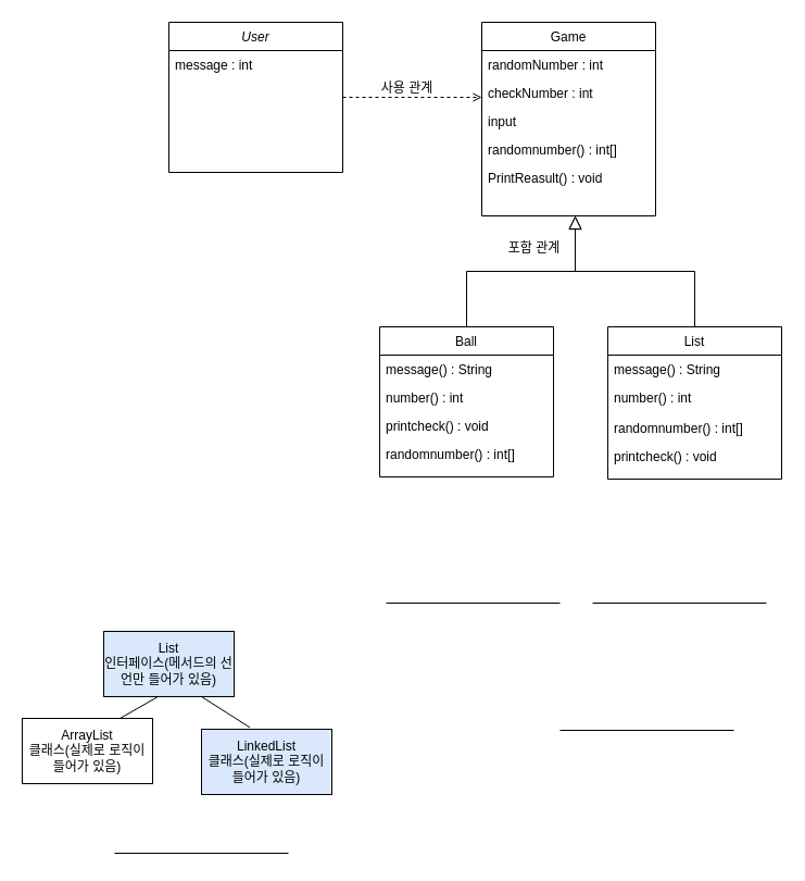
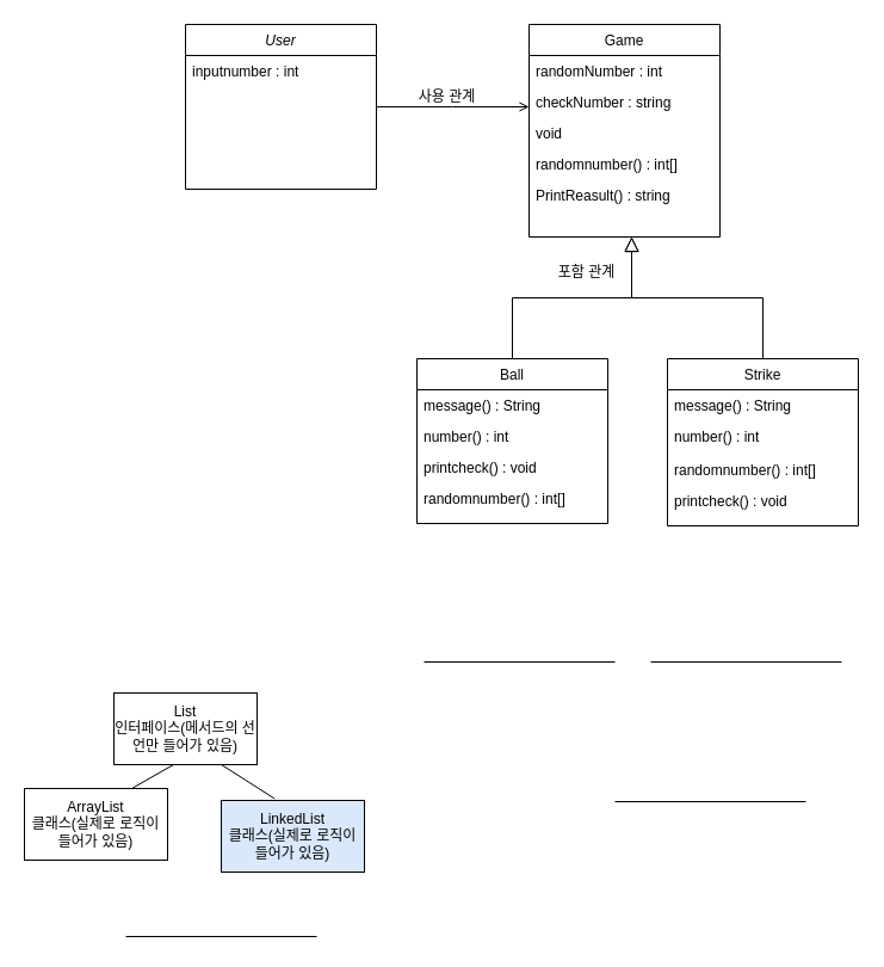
- <mxCell id="3" value="message : int" style="text;align=left;verticalAlign=top;spacingLeft=4;spacingRight=4;overflow=hidden;rotatable=0;points=[[0,0.5],[1,0.5]];portConstraint=eastwest;rounded=0;shadow=0;html=0;" parent="2" vertex="1"><mxGeometry y="26" width="160" height="26" as="geometry" /></mxCell>
+ <mxCell id="3" value="inputnumber : int" style="text;align=left;verticalAlign=top;spacingLeft=4;spacingRight=4;overflow=hidden;rotatable=0;points=[[0,0.5],[1,0.5]];portConstraint=eastwest;rounded=0;shadow=0;html=0;" parent="2" vertex="1"><mxGeometry y="26" width="160" height="26" as="geometry" /></mxCell>
- <mxCell id="6" value="checkNumber : int" style="text;align=left;verticalAlign=top;spacingLeft=4;spacingRight=4;overflow=hidden;rotatable=0;points=[[0,0.5],[1,0.5]];portConstraint=eastwest;rounded=0;shadow=0;html=0;" vertex="1" parent="4"><mxGeometry y="52" width="160" height="26" as="geometry" /></mxCell>
+ <mxCell id="6" value="checkNumber : string" style="text;align=left;verticalAlign=top;spacingLeft=4;spacingRight=4;overflow=hidden;rotatable=0;points=[[0,0.5],[1,0.5]];portConstraint=eastwest;rounded=0;shadow=0;html=0;" vertex="1" parent="4"><mxGeometry y="52" width="160" height="26" as="geometry" /></mxCell>
- <mxCell id="10" value="" style="endArrow=open;shadow=0;strokeWidth=1;rounded=0;endFill=1;edgeStyle=elbowEdgeStyle;elbow=vertical;dashed=1;" parent="1" source="2" target="4" edge="1"><mxGeometry x="0.5" y="41" relative="1" as="geometry"><mxPoint x="315" y="92" as="sourcePoint" /><mxPoint x="475" y="92" as="targetPoint" /><mxPoint x="-40" y="32" as="offset" /></mxGeometry></mxCell>
+ <mxCell id="10" value="" style="endArrow=open;shadow=0;strokeWidth=1;rounded=0;endFill=1;edgeStyle=elbowEdgeStyle;elbow=vertical;" parent="1" source="2" target="4" edge="1"><mxGeometry x="0.5" y="41" relative="1" as="geometry"><mxPoint x="315" y="92" as="sourcePoint" /><mxPoint x="475" y="92" as="targetPoint" /><mxPoint x="-40" y="32" as="offset" /></mxGeometry></mxCell>
- <mxCell id="7" value="input" style="text;align=left;verticalAlign=top;spacingLeft=4;spacingRight=4;overflow=hidden;rotatable=0;points=[[0,0.5],[1,0.5]];portConstraint=eastwest;" parent="4" vertex="1"><mxGeometry y="78" width="160" height="26" as="geometry" /></mxCell>
+ <mxCell id="7" value="void" style="text;align=left;verticalAlign=top;spacingLeft=4;spacingRight=4;overflow=hidden;rotatable=0;points=[[0,0.5],[1,0.5]];portConstraint=eastwest;" parent="4" vertex="1"><mxGeometry y="78" width="160" height="26" as="geometry" /></mxCell>
- <mxCell id="9" value="PrintReasult() : void" style="text;align=left;verticalAlign=top;spacingLeft=4;spacingRight=4;overflow=hidden;rotatable=0;points=[[0,0.5],[1,0.5]];portConstraint=eastwest;" vertex="1" parent="4"><mxGeometry y="130" width="160" height="26" as="geometry" /></mxCell>
+ <mxCell id="9" value="PrintReasult() : string" style="text;align=left;verticalAlign=top;spacingLeft=4;spacingRight=4;overflow=hidden;rotatable=0;points=[[0,0.5],[1,0.5]];portConstraint=eastwest;" vertex="1" parent="4"><mxGeometry y="130" width="160" height="26" as="geometry" /></mxCell>
- <mxCell id="19" value="List" style="swimlane;fontStyle=0;align=center;verticalAlign=top;childLayout=stackLayout;horizontal=1;startSize=26;horizontalStack=0;resizeParent=1;resizeLast=0;collapsible=1;marginBottom=0;rounded=0;shadow=0;strokeWidth=1;" vertex="1" parent="1"><mxGeometry x="559" y="300" width="160" height="140" as="geometry"><mxRectangle x="340" y="380" width="170" height="26" as="alternateBounds" /></mxGeometry></mxCell>
+ <mxCell id="19" value="Strike" style="swimlane;fontStyle=0;align=center;verticalAlign=top;childLayout=stackLayout;horizontal=1;startSize=26;horizontalStack=0;resizeParent=1;resizeLast=0;collapsible=1;marginBottom=0;rounded=0;shadow=0;strokeWidth=1;" vertex="1" parent="1"><mxGeometry x="559" y="300" width="160" height="140" as="geometry"><mxRectangle x="340" y="380" width="170" height="26" as="alternateBounds" /></mxGeometry></mxCell>
- <mxCell id="25" value="List&lt;br&gt;인터페이스(메서드의 선언만 들어가 있음)" style="rounded=0;whiteSpace=wrap;html=1;fillColor=#dae8fc;" vertex="1" parent="1"><mxGeometry x="95" y="580" width="120" height="60" as="geometry" /></mxCell>
+ <mxCell id="25" value="List&lt;br&gt;인터페이스(메서드의 선언만 들어가 있음)" style="rounded=0;whiteSpace=wrap;html=1;" vertex="1" parent="1"><mxGeometry x="95" y="580" width="120" height="60" as="geometry" /></mxCell>
